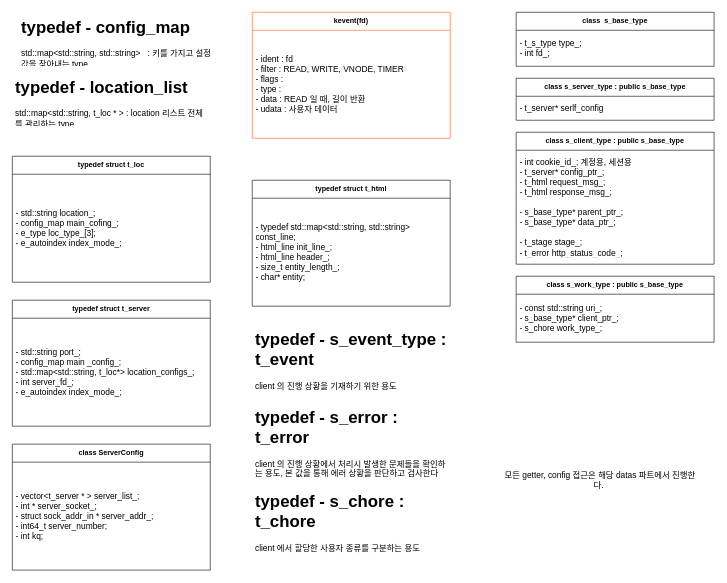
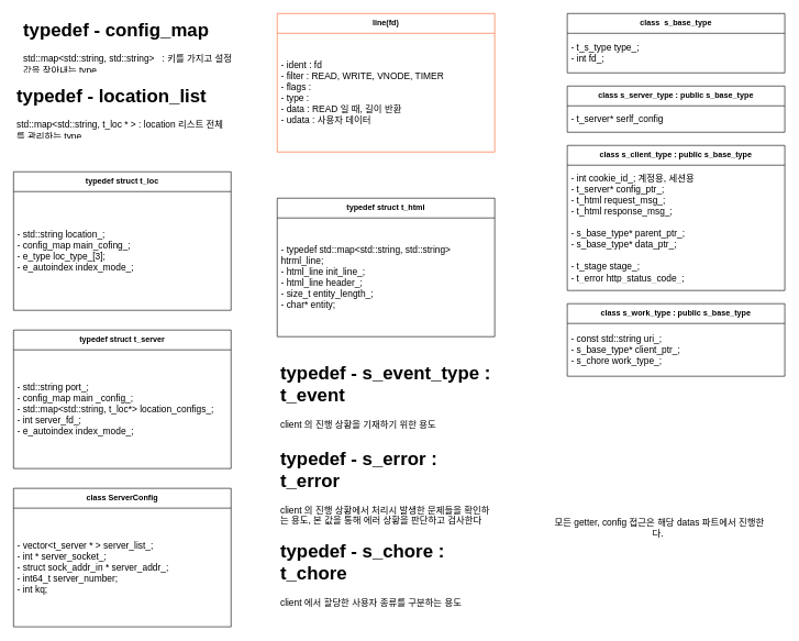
- <mxCell id="2" value="&lt;b&gt;kevent(fd)&lt;/b&gt;" style="swimlane;fontStyle=0;childLayout=stackLayout;horizontal=1;startSize=30;horizontalStack=0;resizeParent=1;resizeParentMax=0;resizeLast=0;collapsible=1;marginBottom=0;whiteSpace=wrap;html=1;strokeColor=#FF6026;" parent="1" vertex="1"><mxGeometry x="420" y="20" width="330" height="210" as="geometry" /></mxCell>
+ <mxCell id="2" value="&lt;b&gt;line(fd)&lt;/b&gt;" style="swimlane;fontStyle=0;childLayout=stackLayout;horizontal=1;startSize=30;horizontalStack=0;resizeParent=1;resizeParentMax=0;resizeLast=0;collapsible=1;marginBottom=0;whiteSpace=wrap;html=1;strokeColor=#FF6026;" parent="1" vertex="1"><mxGeometry x="420" y="20" width="330" height="210" as="geometry" /></mxCell>
- <mxCell id="13" value="&lt;font style=&quot;font-size: 14px;&quot;&gt;- typedef std::map&amp;lt;std::string, std::string&amp;gt; const_line;&lt;br&gt;- html_line init_line_;&lt;br&gt;- html_line header_;&lt;br&gt;- size_t entity_length_;&lt;br&gt;- char* entity;&lt;br&gt;&lt;/font&gt;" style="text;strokeColor=none;fillColor=none;align=left;verticalAlign=middle;spacingLeft=4;spacingRight=4;overflow=hidden;points=[[0,0.5],[1,0.5]];portConstraint=eastwest;rotatable=0;whiteSpace=wrap;html=1;" parent="12" vertex="1"><mxGeometry y="30" width="330" height="180" as="geometry" /></mxCell>
+ <mxCell id="13" value="&lt;font style=&quot;font-size: 14px;&quot;&gt;- typedef std::map&amp;lt;std::string, std::string&amp;gt; htrml_line;&lt;br&gt;- html_line init_line_;&lt;br&gt;- html_line header_;&lt;br&gt;- size_t entity_length_;&lt;br&gt;- char* entity;&lt;br&gt;&lt;/font&gt;" style="text;strokeColor=none;fillColor=none;align=left;verticalAlign=middle;spacingLeft=4;spacingRight=4;overflow=hidden;points=[[0,0.5],[1,0.5]];portConstraint=eastwest;rotatable=0;whiteSpace=wrap;html=1;" parent="12" vertex="1"><mxGeometry y="30" width="330" height="180" as="geometry" /></mxCell>
